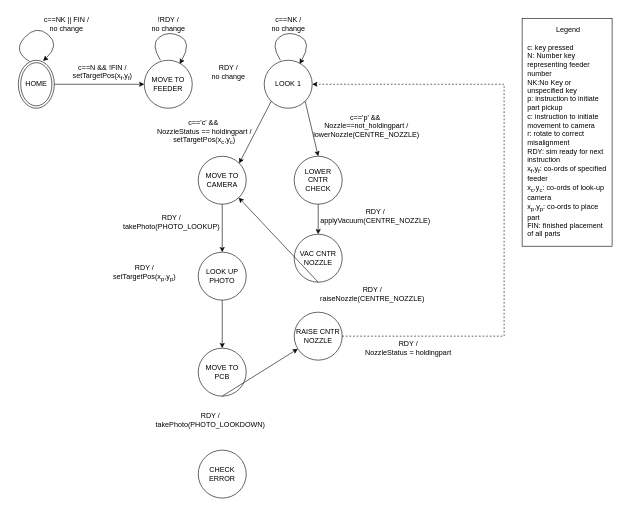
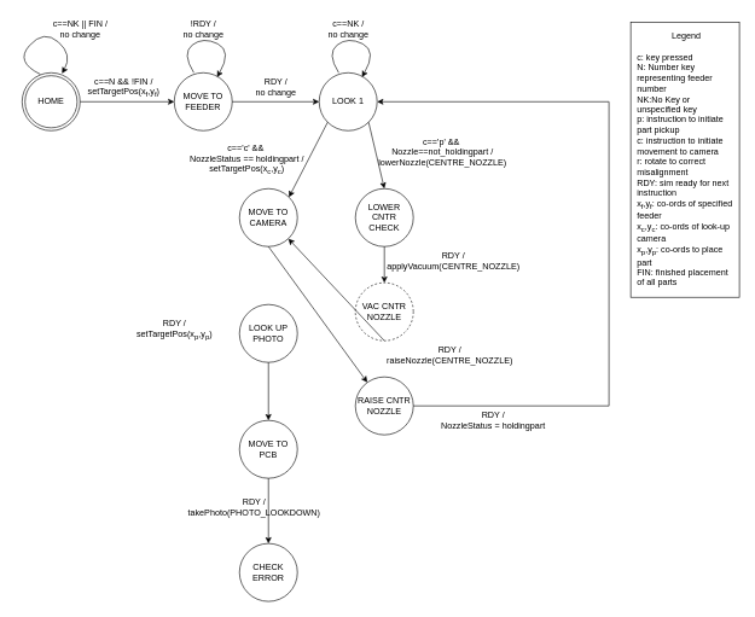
- <mxCell id="2" value="HOME" style="ellipse;shape=doubleEllipse;whiteSpace=wrap;html=1;aspect=fixed;fillColor=none;" vertex="1" parent="1"><mxGeometry x="30" y="100" width="60" height="80" as="geometry" /></mxCell>
+ <mxCell id="2" value="HOME" style="ellipse;shape=doubleEllipse;whiteSpace=wrap;html=1;aspect=fixed;fillColor=none;" vertex="1" parent="1"><mxGeometry x="30" y="100" width="80" height="80" as="geometry" /></mxCell>
+ <mxCell id="11" value="" style="endArrow=classic;html=1;rounded=0;exitX=1;exitY=0.5;exitDx=0;exitDy=0;entryX=0;entryY=0.5;entryDx=0;entryDy=0;" edge="1" parent="1" source="5" target="10"><mxGeometry width="50" height="50" relative="1" as="geometry"><mxPoint x="390" y="310" as="sourcePoint" /><mxPoint x="440" y="260" as="targetPoint" /></mxGeometry></mxCell>
- <mxCell id="22" style="edgeStyle=orthogonalEdgeStyle;rounded=0;orthogonalLoop=1;jettySize=auto;html=1;exitX=1;exitY=0.5;exitDx=0;exitDy=0;entryX=1;entryY=0.5;entryDx=0;entryDy=0;dashed=1;" edge="1" parent="1" source="23" target="10"><mxGeometry relative="1" as="geometry"><Array as="points"><mxPoint x="840" y="560" /><mxPoint x="840" y="140" /></Array></mxGeometry></mxCell>
+ <mxCell id="22" style="edgeStyle=orthogonalEdgeStyle;rounded=0;orthogonalLoop=1;jettySize=auto;html=1;exitX=1;exitY=0.5;exitDx=0;exitDy=0;entryX=1;entryY=0.5;entryDx=0;entryDy=0;" edge="1" parent="1" source="23" target="10"><mxGeometry relative="1" as="geometry"><Array as="points"><mxPoint x="840" y="560" /><mxPoint x="840" y="140" /></Array></mxGeometry></mxCell>
- <mxCell id="30" value="" style="endArrow=classic;html=1;rounded=0;exitX=0.5;exitY=1;exitDx=0;exitDy=0;" edge="1" parent="1" source="27" target="31"><mxGeometry width="50" height="50" relative="1" as="geometry"><mxPoint x="440" y="100" as="sourcePoint" /><mxPoint x="370" y="420" as="targetPoint" /></mxGeometry></mxCell>
+ <mxCell id="30" value="" style="endArrow=classic;html=1;rounded=0;exitX=0.5;exitY=1;exitDx=0;exitDy=0;" edge="1" parent="1" source="27" target="23"><mxGeometry width="50" height="50" relative="1" as="geometry"><mxPoint x="440" y="100" as="sourcePoint" /><mxPoint x="370" y="420" as="targetPoint" /></mxGeometry></mxCell>
- <mxCell id="32" value="&lt;div&gt;RDY / &lt;br&gt;&lt;/div&gt;&lt;div&gt;takePhoto(PHOTO_LOOKUP)&lt;br&gt;&lt;/div&gt;" style="text;html=1;align=center;verticalAlign=middle;resizable=0;points=[];autosize=1;strokeColor=none;fillColor=none;" vertex="1" parent="1"><mxGeometry x="190" y="350" width="190" height="40" as="geometry" /></mxCell>
- <mxCell id="19" value="VAC CNTR NOZZLE" style="ellipse;whiteSpace=wrap;html=1;aspect=fixed;fillColor=none;" vertex="1" parent="1"><mxGeometry x="490" y="390" width="80" height="80" as="geometry" /></mxCell>
+ <mxCell id="19" value="VAC CNTR NOZZLE" style="ellipse;whiteSpace=wrap;html=1;aspect=fixed;fillColor=none;dashed=1;" vertex="1" parent="1"><mxGeometry x="490" y="390" width="80" height="80" as="geometry" /></mxCell>
- <mxCell id="37" value="" style="endArrow=classic;html=1;rounded=0;exitX=0.5;exitY=1;exitDx=0;exitDy=0;" edge="1" parent="1" source="33" target="23"><mxGeometry width="50" height="50" relative="1" as="geometry"><mxPoint x="550" y="460" as="sourcePoint" /><mxPoint x="600" y="410" as="targetPoint" /></mxGeometry></mxCell>
+ <mxCell id="37" value="" style="endArrow=classic;html=1;rounded=0;exitX=0.5;exitY=1;exitDx=0;exitDy=0;entryX=0.5;entryY=0;entryDx=0;entryDy=0;" edge="1" parent="1" source="33" target="36"><mxGeometry width="50" height="50" relative="1" as="geometry"><mxPoint x="550" y="460" as="sourcePoint" /><mxPoint x="600" y="410" as="targetPoint" /></mxGeometry></mxCell>
